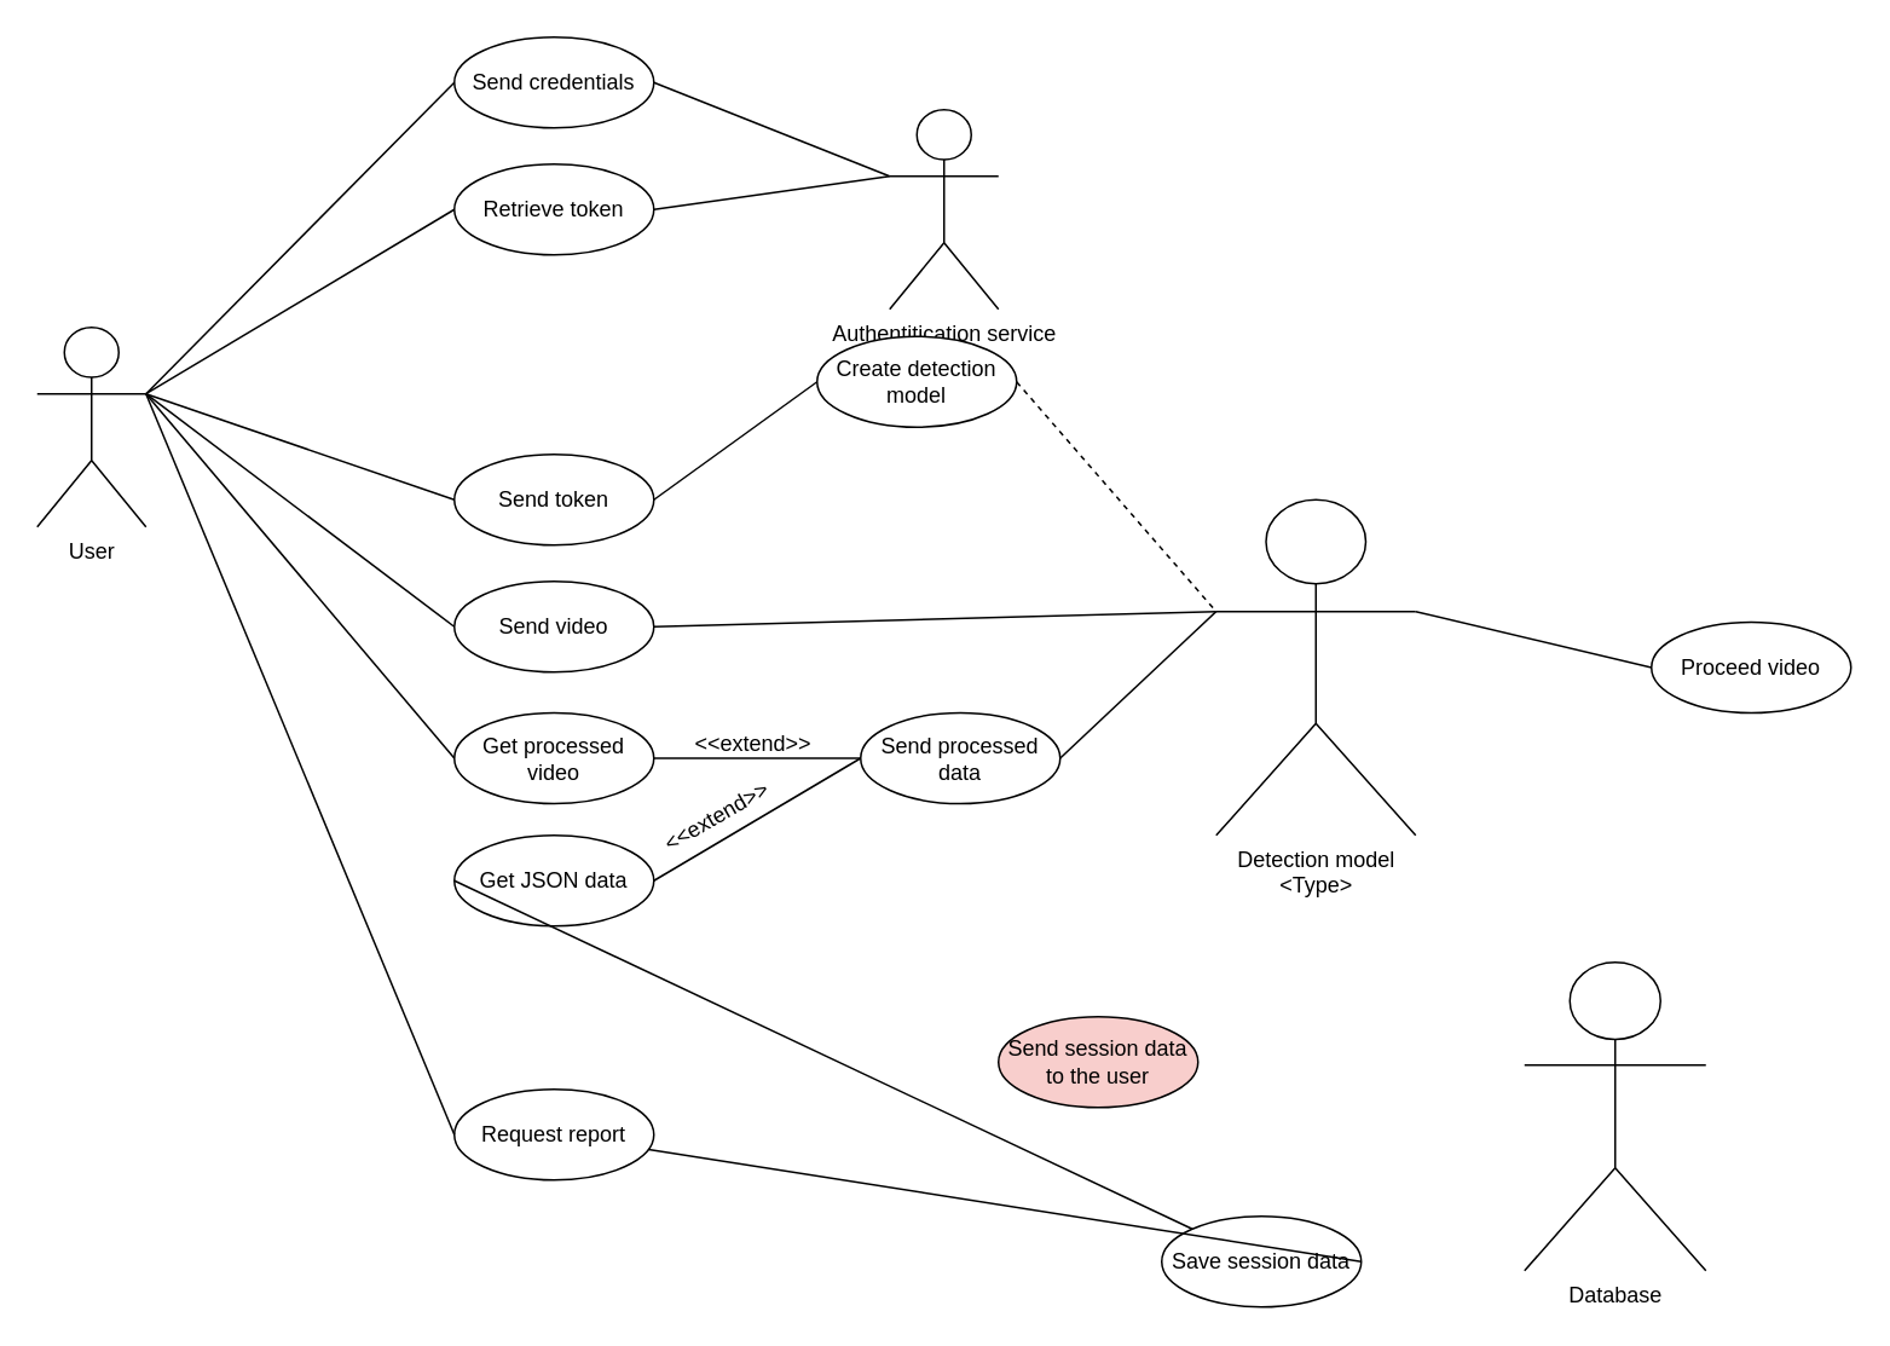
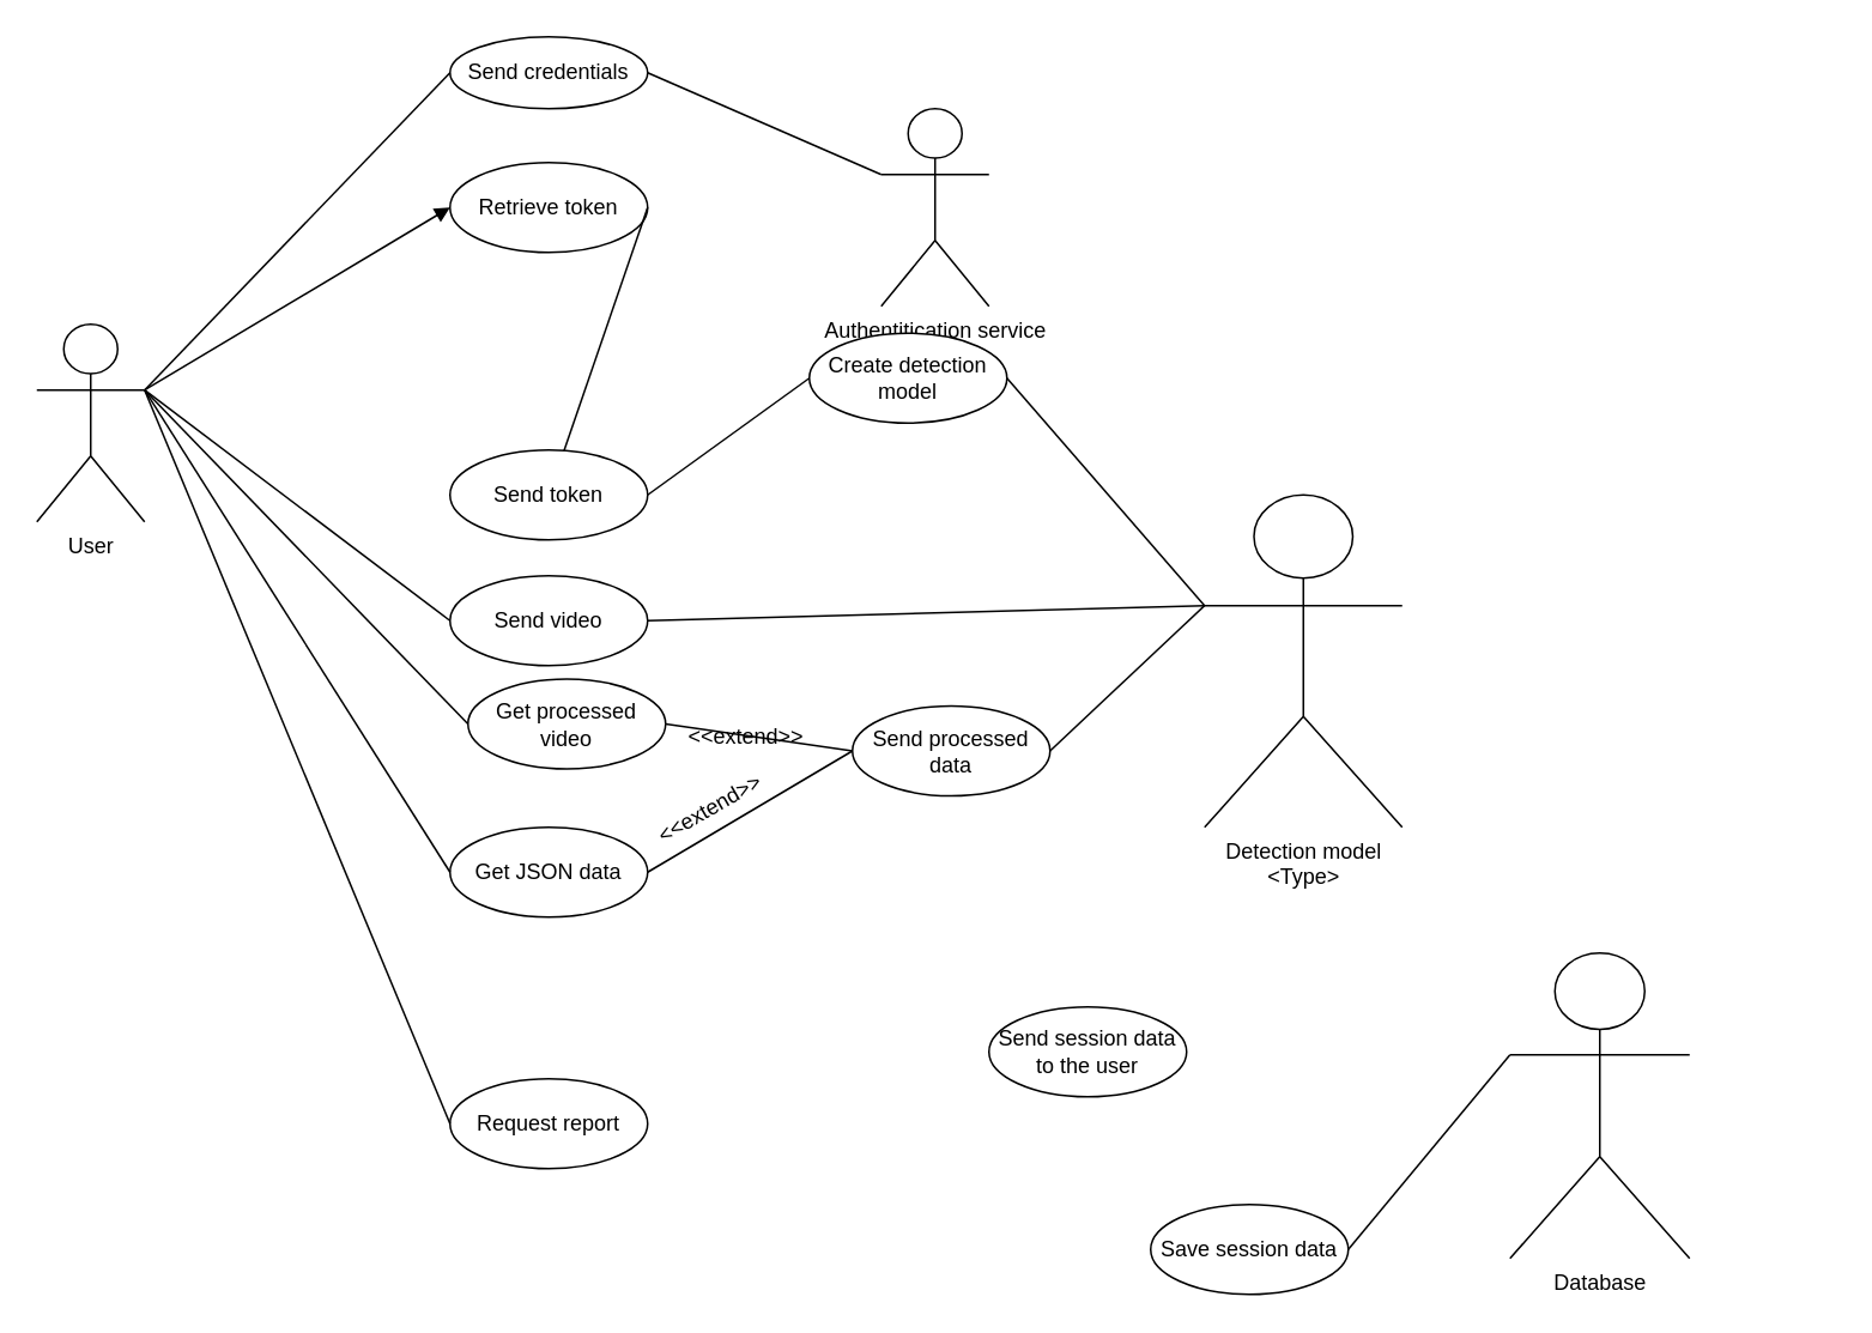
- <mxCell id="2" value="Send credent&lt;span&gt;ials&lt;/span&gt;" style="ellipse;whiteSpace=wrap;html=1;" vertex="1" parent="1"><mxGeometry x="250" y="20" width="110" height="50" as="geometry" /></mxCell>
+ <mxCell id="2" value="Send credent&lt;span&gt;ials&lt;/span&gt;" style="ellipse;whiteSpace=wrap;html=1;" vertex="1" parent="1"><mxGeometry x="250" y="20" width="110" height="40" as="geometry" /></mxCell>
- <mxCell id="11" value="" style="endArrow=none;html=1;exitX=1;exitY=0.5;exitDx=0;exitDy=0;entryX=0;entryY=0.333;entryDx=0;entryDy=0;entryPerimeter=0;" edge="1" parent="1" source="4" target="7"><mxGeometry width="50" height="50" relative="1" as="geometry"><mxPoint x="360" y="155" as="sourcePoint" /><mxPoint x="410" y="105" as="targetPoint" /></mxGeometry></mxCell>
+ <mxCell id="11" value="" style="endArrow=none;html=1;exitX=1;exitY=0.5;exitDx=0;exitDy=0;" edge="1" parent="1" source="4" target="5"><mxGeometry width="50" height="50" relative="1" as="geometry"><mxPoint x="360" y="155" as="sourcePoint" /><mxPoint x="410" y="105" as="targetPoint" /></mxGeometry></mxCell>
- <mxCell id="8" value="" style="endArrow=none;html=1;entryX=0;entryY=0.5;entryDx=0;entryDy=0;exitX=1;exitY=0.333;exitDx=0;exitDy=0;exitPerimeter=0;" edge="1" parent="1" source="3" target="4"><mxGeometry width="50" height="50" relative="1" as="geometry"><mxPoint x="120" y="235" as="sourcePoint" /><mxPoint x="130" y="170" as="targetPoint" /></mxGeometry></mxCell>
+ <mxCell id="8" value="" style="endArrow=block;html=1;entryX=0;entryY=0.5;entryDx=0;entryDy=0;exitX=1;exitY=0.333;exitDx=0;exitDy=0;exitPerimeter=0;" edge="1" parent="1" source="3" target="4"><mxGeometry width="50" height="50" relative="1" as="geometry"><mxPoint x="120" y="235" as="sourcePoint" /><mxPoint x="130" y="170" as="targetPoint" /></mxGeometry></mxCell>
- <mxCell id="9" value="" style="endArrow=none;html=1;entryX=0;entryY=0.5;entryDx=0;entryDy=0;exitX=1;exitY=0.333;exitDx=0;exitDy=0;exitPerimeter=0;" edge="1" parent="1" source="3" target="5"><mxGeometry width="50" height="50" relative="1" as="geometry"><mxPoint x="200" y="200" as="sourcePoint" /><mxPoint x="250" y="150" as="targetPoint" /></mxGeometry></mxCell>
- <mxCell id="17" value="" style="endArrow=none;html=1;exitX=1;exitY=0.5;exitDx=0;exitDy=0;entryX=0;entryY=0.333;entryDx=0;entryDy=0;entryPerimeter=0;dashed=1;" edge="1" parent="1" source="14" target="16"><mxGeometry width="50" height="50" relative="1" as="geometry"><mxPoint x="580" y="360" as="sourcePoint" /><mxPoint x="630" y="310" as="targetPoint" /></mxGeometry></mxCell>
+ <mxCell id="17" value="" style="endArrow=none;html=1;exitX=1;exitY=0.5;exitDx=0;exitDy=0;entryX=0;entryY=0.333;entryDx=0;entryDy=0;entryPerimeter=0;" edge="1" parent="1" source="14" target="16"><mxGeometry width="50" height="50" relative="1" as="geometry"><mxPoint x="580" y="360" as="sourcePoint" /><mxPoint x="630" y="310" as="targetPoint" /></mxGeometry></mxCell>
- <mxCell id="19" value="" style="endArrow=none;html=1;exitX=1;exitY=0.333;exitDx=0;exitDy=0;entryX=0;entryY=0.5;entryDx=0;entryDy=0;exitPerimeter=0;" edge="1" parent="1" source="16" target="18"><mxGeometry width="50" height="50" relative="1" as="geometry"><mxPoint x="850" y="400" as="sourcePoint" /><mxPoint x="960" y="431.667" as="targetPoint" /></mxGeometry></mxCell>
- <mxCell id="18" value="Proceed v&lt;span&gt;ideo&lt;/span&gt;" style="ellipse;whiteSpace=wrap;html=1;" vertex="1" parent="1"><mxGeometry x="910" y="342.5" width="110" height="50" as="geometry" /></mxCell>
- <mxCell id="23" value="Get processed v&lt;span&gt;ideo&lt;/span&gt;" style="ellipse;whiteSpace=wrap;html=1;" vertex="1" parent="1"><mxGeometry x="250" y="392.5" width="110" height="50" as="geometry" /></mxCell>
+ <mxCell id="23" value="Get processed v&lt;span&gt;ideo&lt;/span&gt;" style="ellipse;whiteSpace=wrap;html=1;" vertex="1" parent="1"><mxGeometry x="260" y="377.5" width="110" height="50" as="geometry" /></mxCell>
- <mxCell id="32" value="" style="endArrow=none;html=1;exitX=0;exitY=0.5;exitDx=0;exitDy=0;" edge="1" parent="1" source="25" target="34"><mxGeometry width="50" height="50" relative="1" as="geometry"><mxPoint x="130" y="510" as="sourcePoint" /><mxPoint x="180" y="460" as="targetPoint" /></mxGeometry></mxCell>
+ <mxCell id="32" value="" style="endArrow=none;html=1;entryX=1;entryY=0.333;entryDx=0;entryDy=0;entryPerimeter=0;exitX=0;exitY=0.5;exitDx=0;exitDy=0;" edge="1" parent="1" source="25" target="3"><mxGeometry width="50" height="50" relative="1" as="geometry"><mxPoint x="130" y="510" as="sourcePoint" /><mxPoint x="180" y="460" as="targetPoint" /></mxGeometry></mxCell>
- <mxCell id="36" value="Send sess&lt;span&gt;ion data to the user&lt;/span&gt;" style="ellipse;whiteSpace=wrap;html=1;fillColor=#f8cecc;" vertex="1" parent="1"><mxGeometry x="550" y="560" width="110" height="50" as="geometry" /></mxCell>
+ <mxCell id="36" value="Send sess&lt;span&gt;ion data to the user&lt;/span&gt;" style="ellipse;whiteSpace=wrap;html=1;" vertex="1" parent="1"><mxGeometry x="550" y="560" width="110" height="50" as="geometry" /></mxCell>
- <mxCell id="35" value="" style="endArrow=none;html=1;exitX=1;exitY=0.5;exitDx=0;exitDy=0;" edge="1" parent="1" source="34" target="6"><mxGeometry width="50" height="50" relative="1" as="geometry"><mxPoint x="780" y="660" as="sourcePoint" /><mxPoint x="830" y="610" as="targetPoint" /></mxGeometry></mxCell>
+ <mxCell id="35" value="" style="endArrow=none;html=1;exitX=1;exitY=0.5;exitDx=0;exitDy=0;entryX=0;entryY=0.333;entryDx=0;entryDy=0;entryPerimeter=0;" edge="1" parent="1" source="34" target="33"><mxGeometry width="50" height="50" relative="1" as="geometry"><mxPoint x="780" y="660" as="sourcePoint" /><mxPoint x="830" y="610" as="targetPoint" /></mxGeometry></mxCell>
